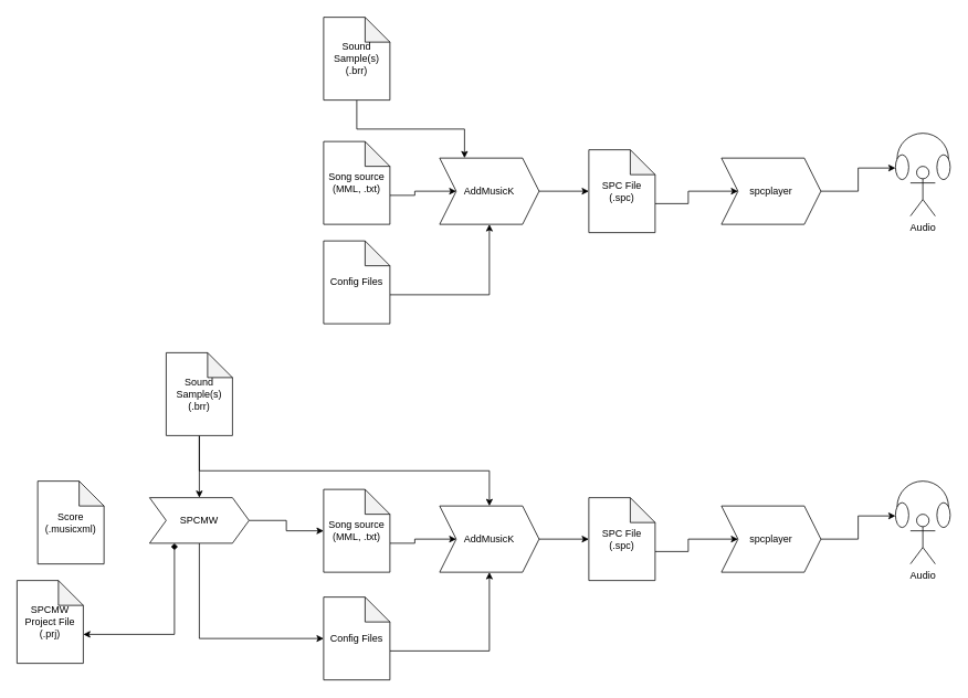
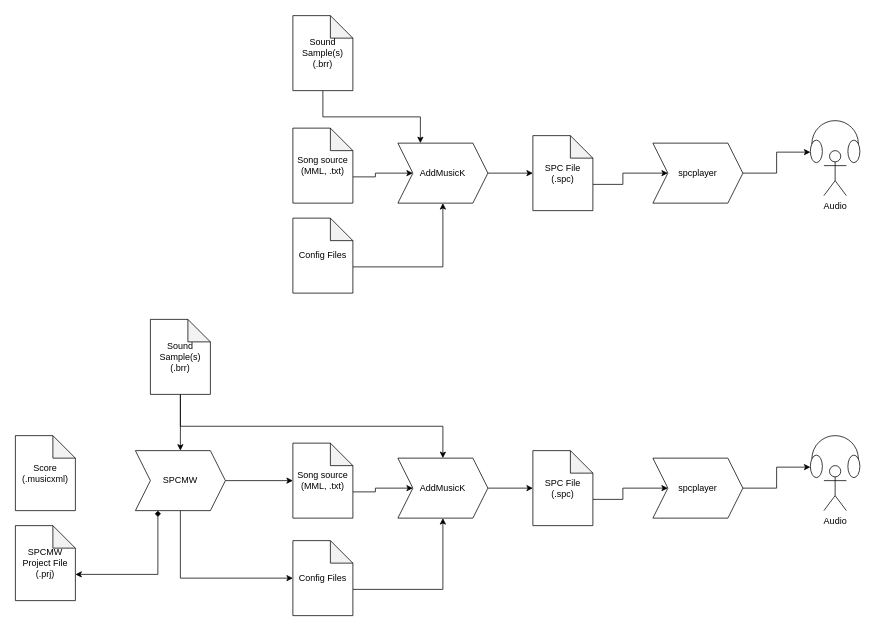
- <mxCell id="29" value="SPCMW" style="shape=step;perimeter=stepPerimeter;whiteSpace=wrap;html=1;fixedSize=1;" vertex="1" parent="1"><mxGeometry x="180" y="600" width="120" height="55" as="geometry" /></mxCell>
+ <mxCell id="29" value="SPCMW" style="shape=step;perimeter=stepPerimeter;whiteSpace=wrap;html=1;fixedSize=1;" vertex="1" parent="1"><mxGeometry x="180" y="600" width="120" height="80" as="geometry" /></mxCell>
- <mxCell id="34" value="Score (.musicxml)" style="shape=note;whiteSpace=wrap;html=1;backgroundOutline=1;darkOpacity=0.05;" vertex="1" parent="1"><mxGeometry x="45" y="580" width="80" height="100" as="geometry" /></mxCell>
+ <mxCell id="34" value="Score (.musicxml)" style="shape=note;whiteSpace=wrap;html=1;backgroundOutline=1;darkOpacity=0.05;" vertex="1" parent="1"><mxGeometry x="20" y="580" width="80" height="100" as="geometry" /></mxCell>
